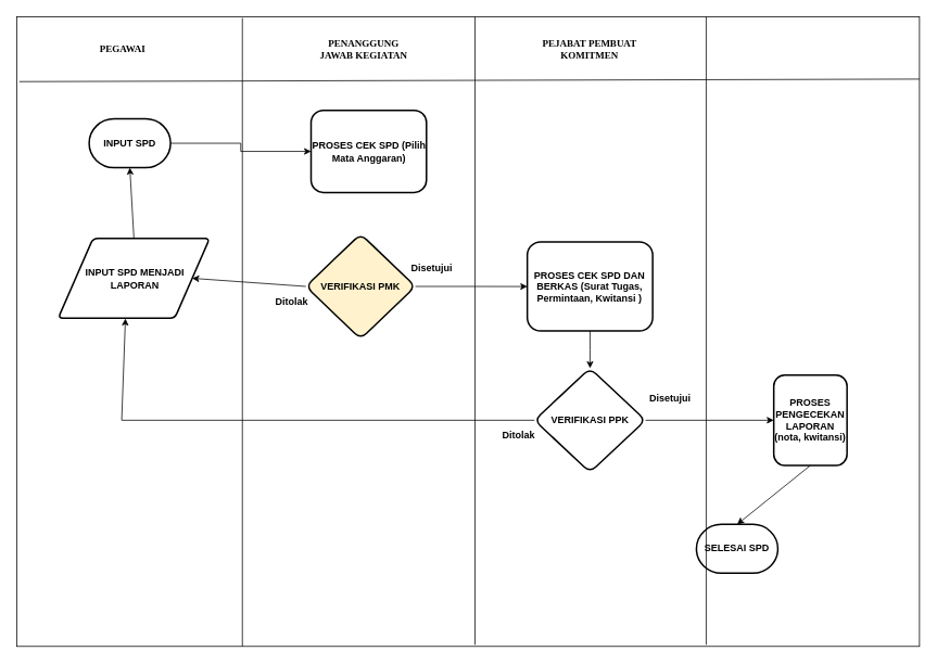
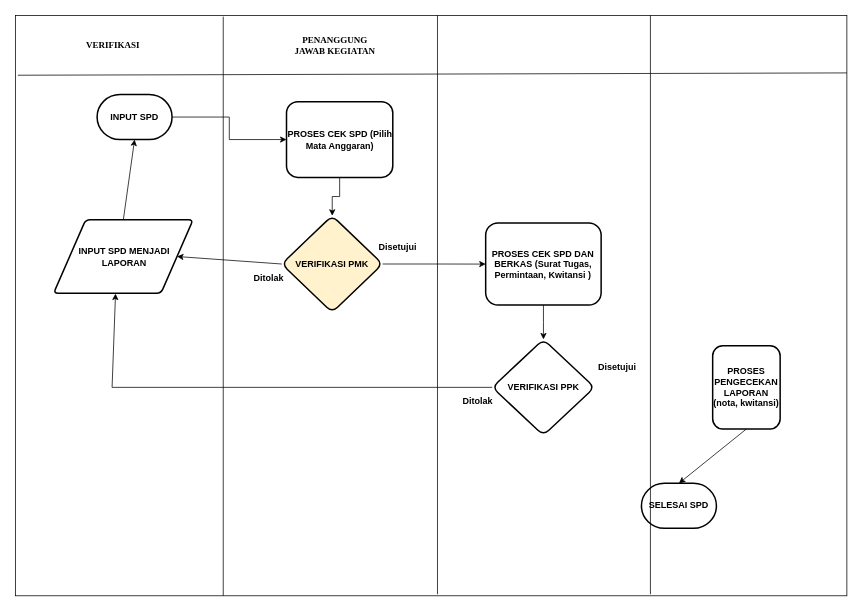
- <mxCell id="3" value="PEGAWAI" style="text;html=1;align=center;verticalAlign=middle;whiteSpace=wrap;rounded=0;glass=0;shadow=0;strokeWidth=1;fontStyle=1;fontFamily=Verdana;fontSize=12;" parent="1" vertex="1"><mxGeometry x="87" y="35" width="127" height="50" as="geometry" /></mxCell>
+ <mxCell id="3" value="VERIFIKASI" style="text;html=1;align=center;verticalAlign=middle;whiteSpace=wrap;rounded=0;glass=0;shadow=0;strokeWidth=1;fontStyle=1;fontFamily=Verdana;fontSize=12;" parent="1" vertex="1"><mxGeometry x="87" y="35" width="127" height="50" as="geometry" /></mxCell>
- <mxCell id="5" value="PEJABAT PEMBUAT KOMITMEN" style="text;html=1;align=center;verticalAlign=middle;whiteSpace=wrap;rounded=0;glass=0;shadow=0;strokeWidth=1;fontStyle=1;fontFamily=Verdana;fontSize=12;" parent="1" vertex="1"><mxGeometry x="630.25" y="35" width="188" height="50" as="geometry" /></mxCell>
- <mxCell id="7" value="&lt;b&gt;INPUT SPD&lt;/b&gt;" style="strokeWidth=2;html=1;shape=mxgraph.flowchart.terminator;whiteSpace=wrap;labelBackgroundColor=none;" parent="1" vertex="1"><mxGeometry x="109" y="145.5" width="100" height="60" as="geometry" /></mxCell>
+ <mxCell id="7" value="&lt;b&gt;INPUT SPD&lt;/b&gt;" style="strokeWidth=2;html=1;shape=mxgraph.flowchart.terminator;whiteSpace=wrap;labelBackgroundColor=none;" parent="1" vertex="1"><mxGeometry x="129" y="125.5" width="100" height="60" as="geometry" /></mxCell>
+ <mxCell id="8" value="" style="edgeStyle=orthogonalEdgeStyle;rounded=0;orthogonalLoop=1;jettySize=auto;html=1;fontColor=#000000;" parent="1" source="9" target="11" edge="1"><mxGeometry relative="1" as="geometry" /></mxCell>
- <mxCell id="19" value="" style="edgeStyle=orthogonalEdgeStyle;rounded=0;orthogonalLoop=1;jettySize=auto;html=1;fontColor=#000000;" parent="1" source="20" target="21" edge="1"><mxGeometry relative="1" as="geometry" /></mxCell>
